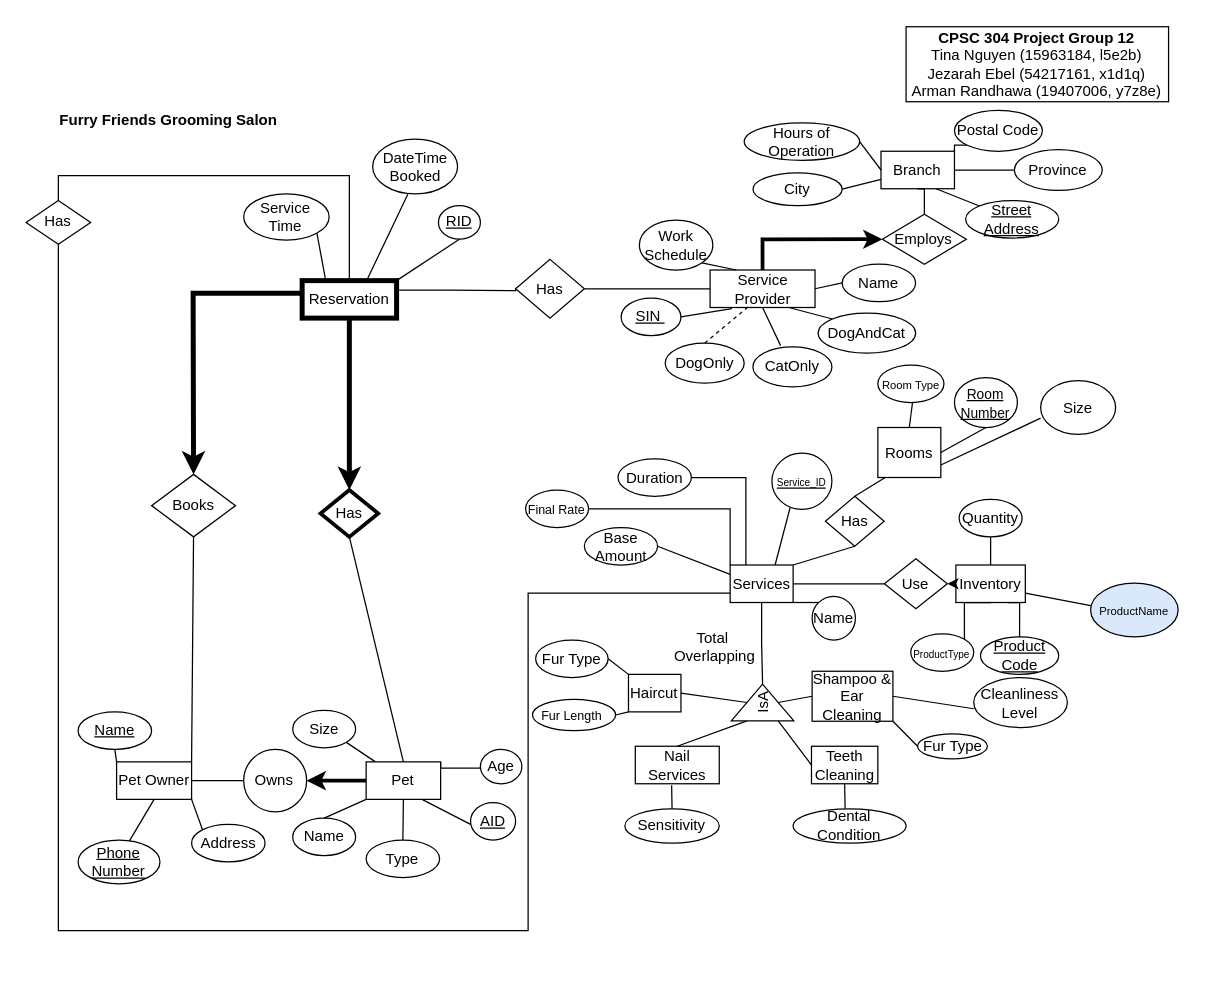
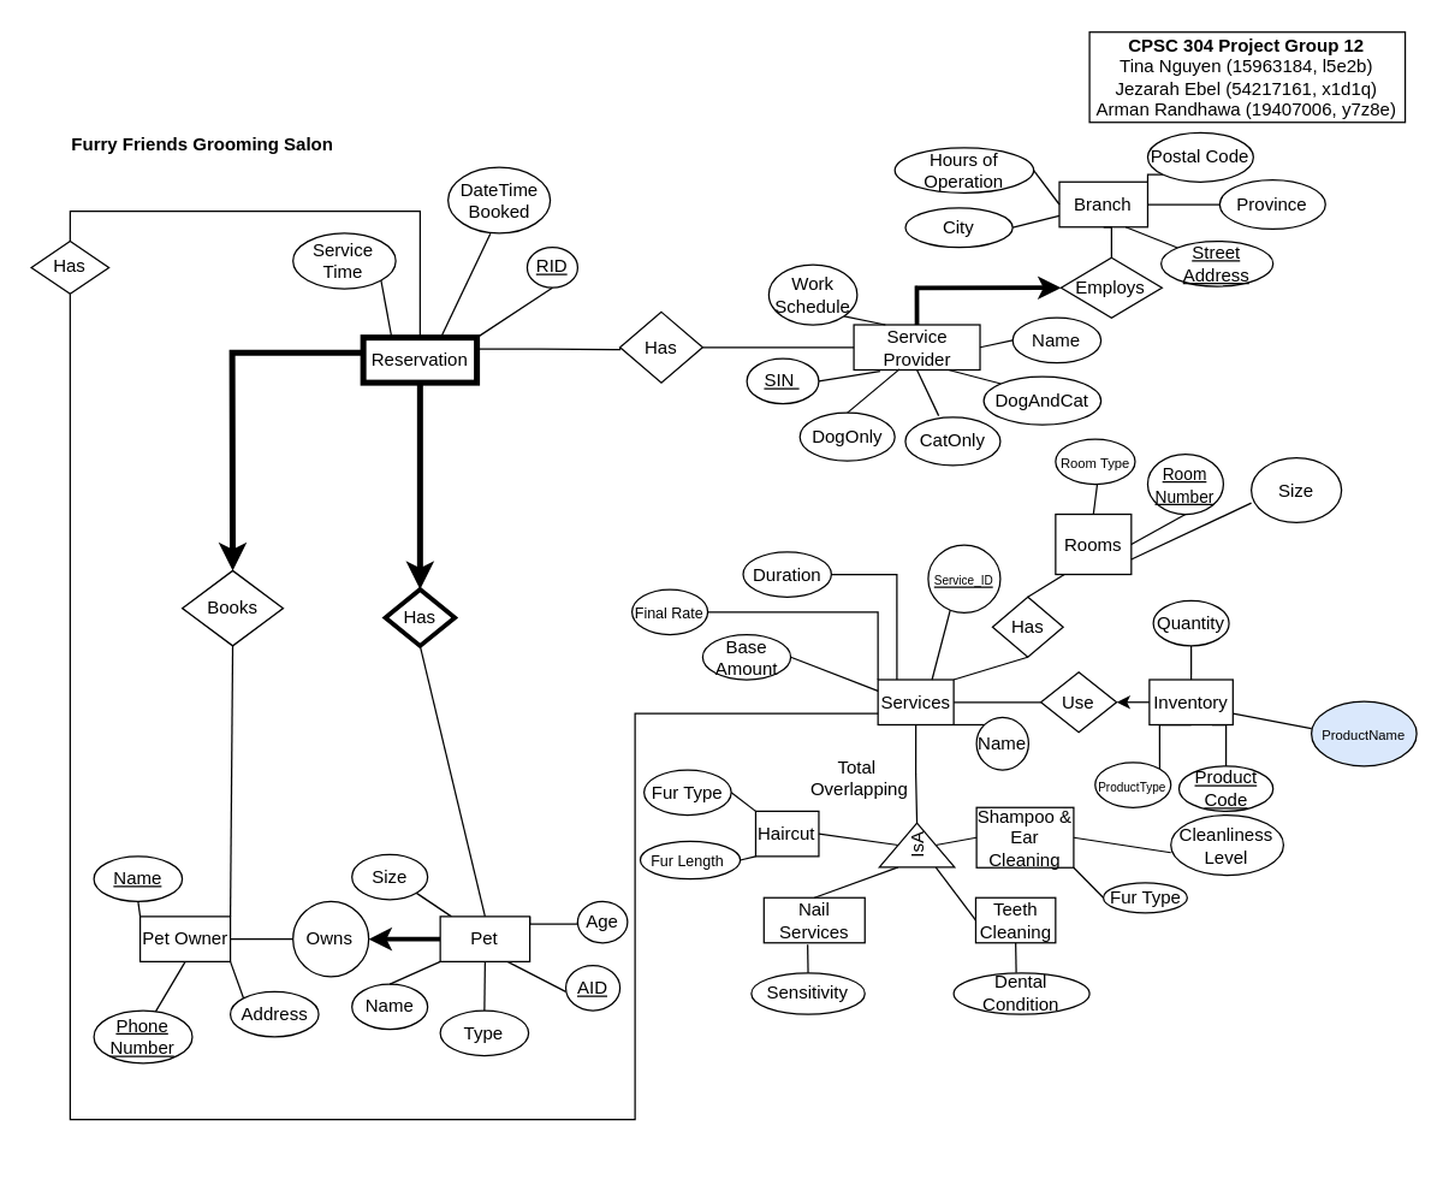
- <mxCell id="127" value="" style="endArrow=none;html=1;rounded=0;entryX=0.362;entryY=0.983;entryDx=0;entryDy=0;entryPerimeter=0;exitX=0.5;exitY=0;exitDx=0;exitDy=0;dashed=1;" edge="1" parent="1" source="125" target="5"><mxGeometry width="50" height="50" relative="1" as="geometry"><mxPoint x="389" y="402" as="sourcePoint" /><mxPoint x="439" y="352" as="targetPoint" /></mxGeometry></mxCell>
+ <mxCell id="127" value="" style="endArrow=none;html=1;rounded=0;entryX=0.362;entryY=0.983;entryDx=0;entryDy=0;entryPerimeter=0;exitX=0.5;exitY=0;exitDx=0;exitDy=0;" edge="1" parent="1" source="125" target="5"><mxGeometry width="50" height="50" relative="1" as="geometry"><mxPoint x="389" y="402" as="sourcePoint" /><mxPoint x="439" y="352" as="targetPoint" /></mxGeometry></mxCell>
- <mxCell id="24" value="Use" style="rhombus;whiteSpace=wrap;html=1;container=0;" vertex="1" parent="1"><mxGeometry x="707.001" y="446.5" width="50.37" height="40.0" as="geometry" /></mxCell>
+ <mxCell id="24" value="Use" style="rhombus;whiteSpace=wrap;html=1;container=0;" vertex="1" parent="1"><mxGeometry x="692.001" y="446.5" width="50.37" height="40.0" as="geometry" /></mxCell>
